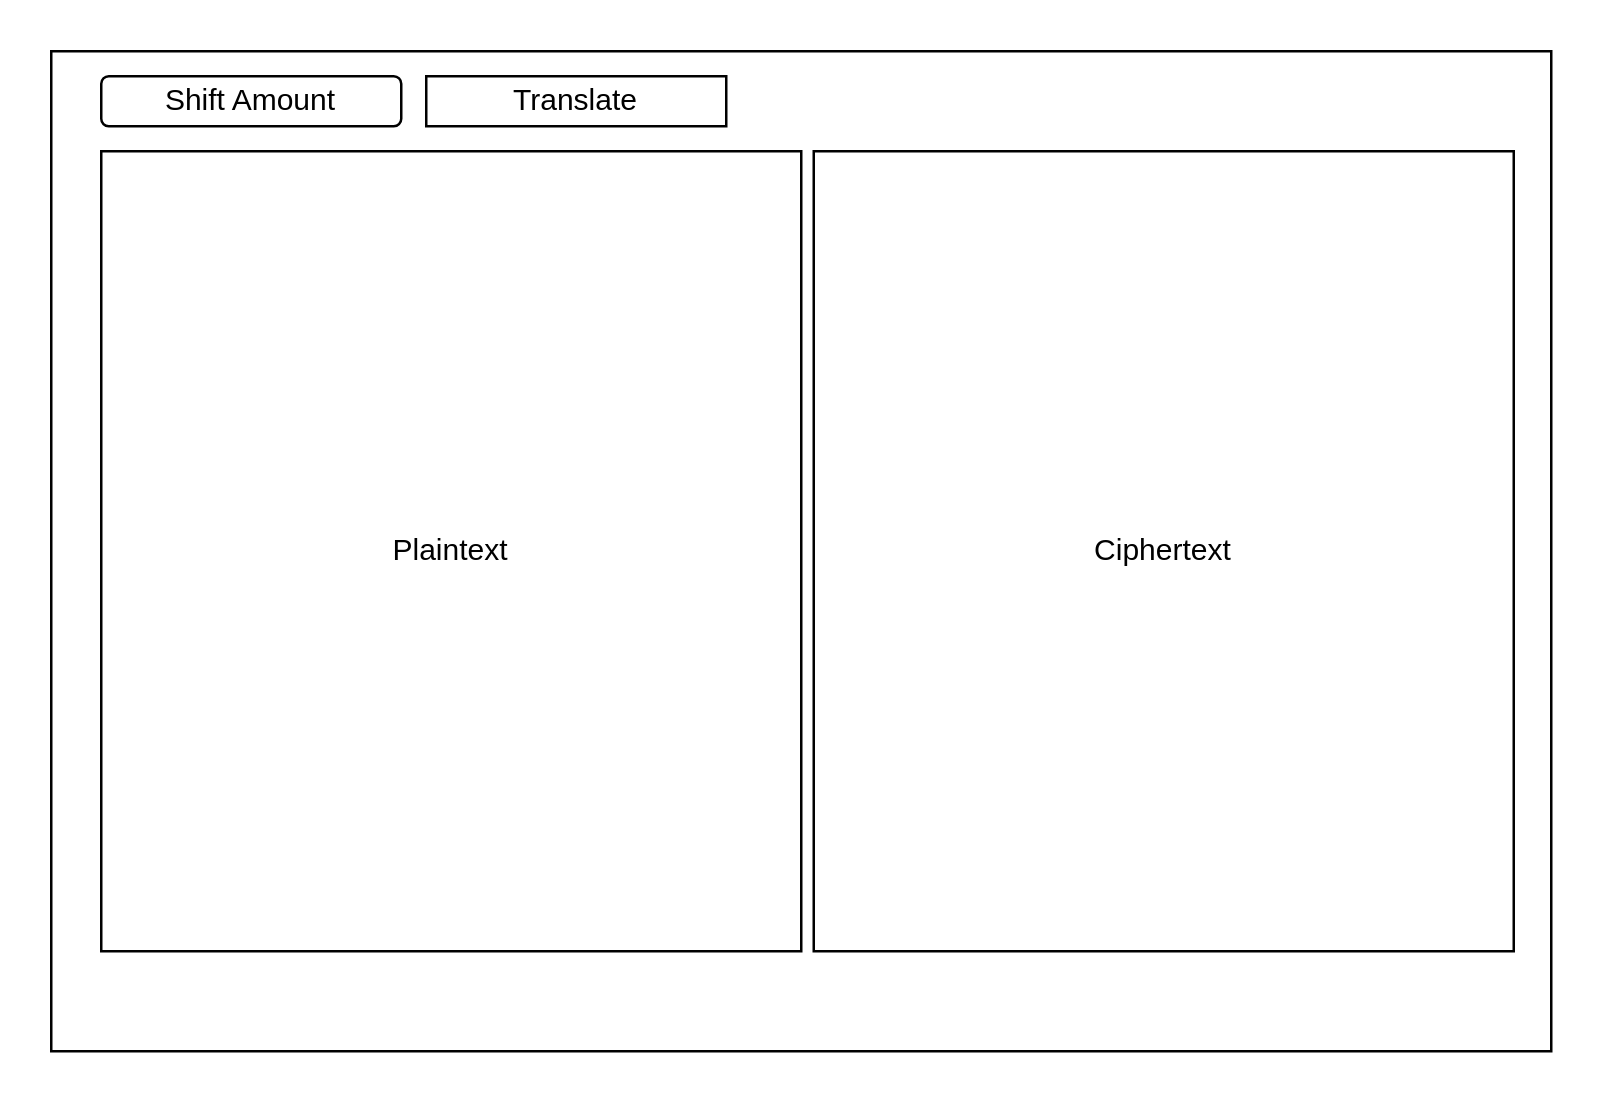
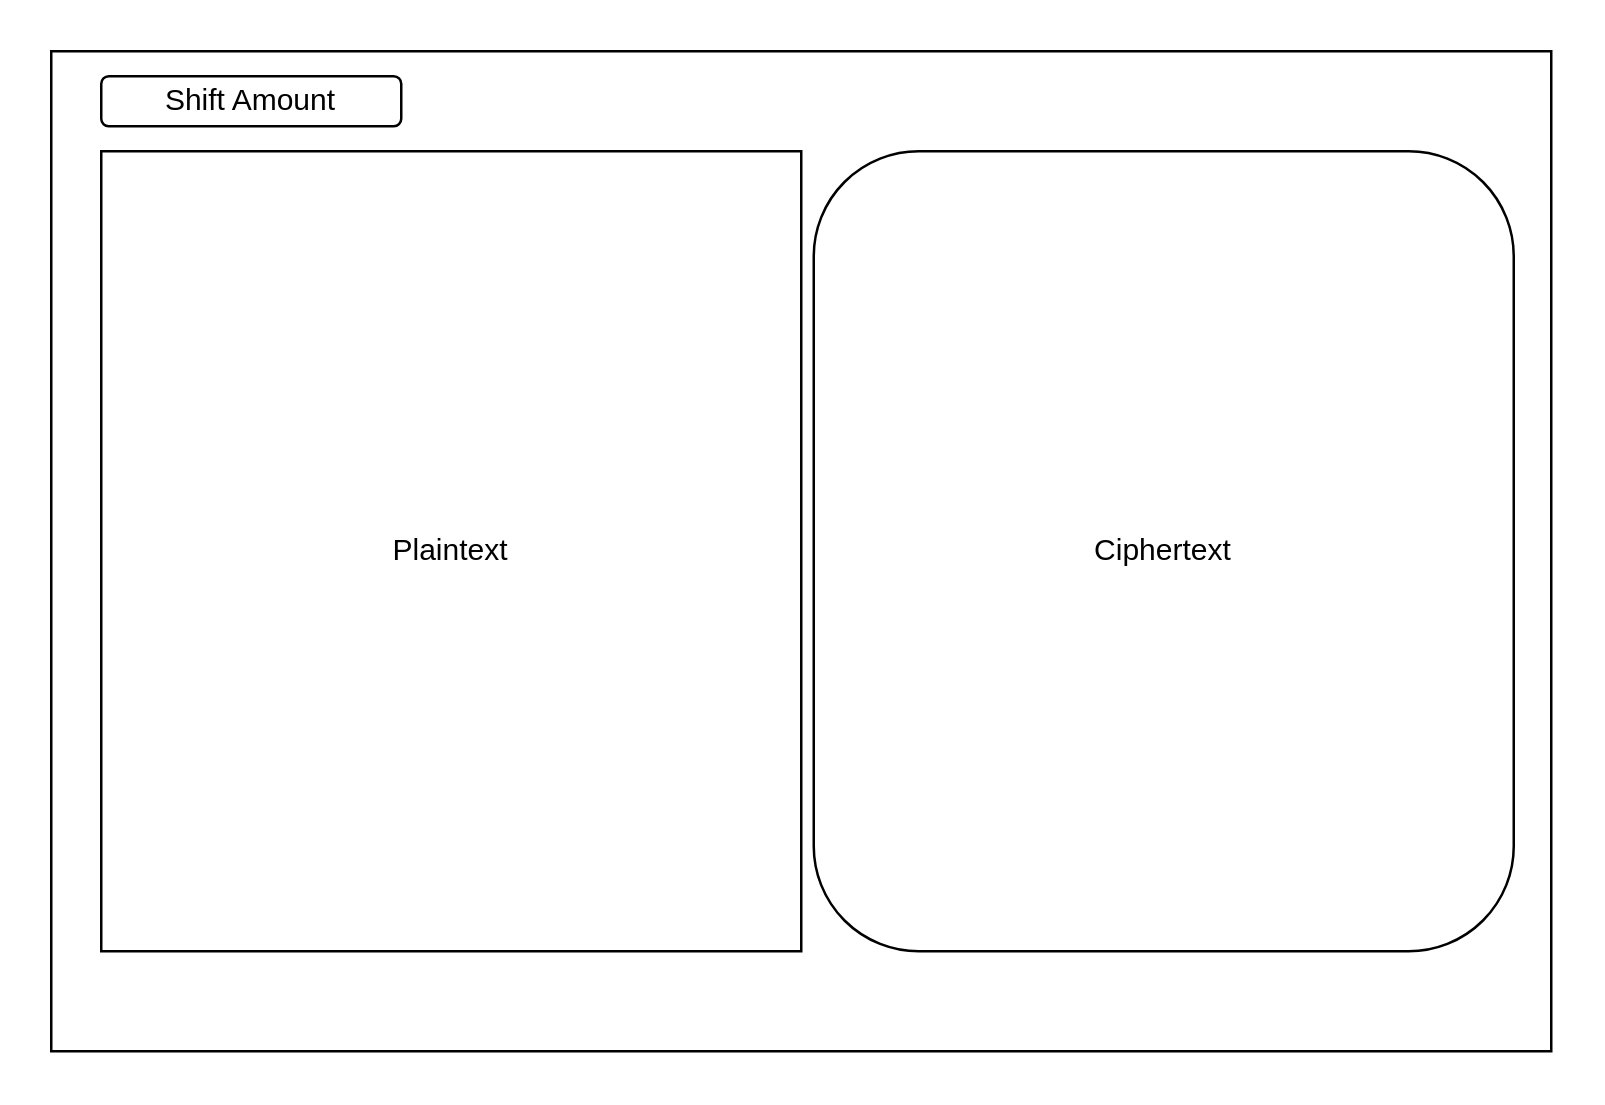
- <mxCell id="6" value="Translate" style="rounded=0;whiteSpace=wrap;html=1;" vertex="1" parent="1"><mxGeometry x="170" y="30" width="120" height="20" as="geometry" /></mxCell>
- <mxCell id="4" value="Ciphertext" style="rounded=0;whiteSpace=wrap;html=1;" vertex="1" parent="1"><mxGeometry x="325" y="60" width="280" height="320" as="geometry" /></mxCell>
+ <mxCell id="4" value="Ciphertext" style="whiteSpace=wrap;html=1;rounded=1;" vertex="1" parent="1"><mxGeometry x="325" y="60" width="280" height="320" as="geometry" /></mxCell>
